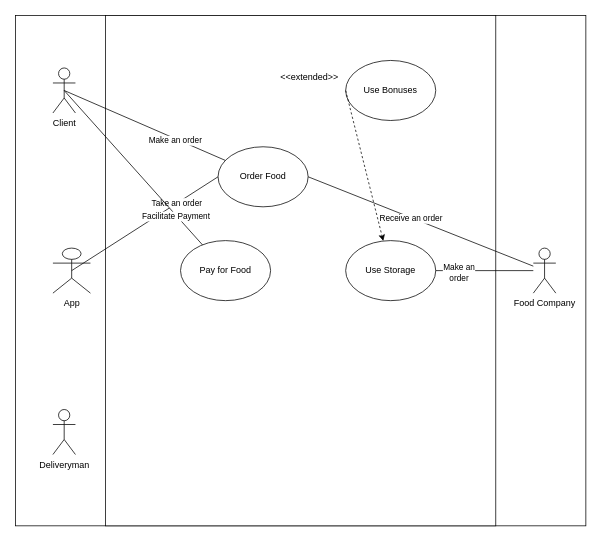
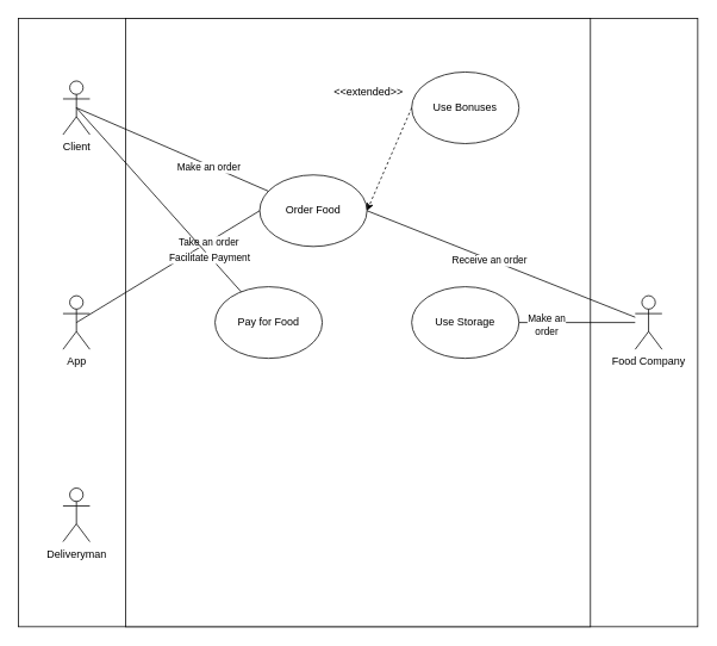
- <mxCell id="19" value="" style="endArrow=classic;html=1;rounded=0;exitX=0;exitY=0.5;exitDx=0;exitDy=0;dashed=1;" parent="1" source="18" target="15" edge="1"><mxGeometry width="50" height="50" relative="1" as="geometry"><mxPoint x="400" y="390" as="sourcePoint" /><mxPoint x="450" y="340" as="targetPoint" /></mxGeometry></mxCell>
+ <mxCell id="19" value="" style="endArrow=classic;html=1;rounded=0;entryX=1;entryY=0.5;entryDx=0;entryDy=0;exitX=0;exitY=0.5;exitDx=0;exitDy=0;dashed=1;" parent="1" source="18" target="8" edge="1"><mxGeometry width="50" height="50" relative="1" as="geometry"><mxPoint x="400" y="390" as="sourcePoint" /><mxPoint x="450" y="340" as="targetPoint" /></mxGeometry></mxCell>
- <mxCell id="7" value="App" style="shape=umlActor;verticalLabelPosition=bottom;verticalAlign=top;html=1;outlineConnect=0;" parent="1" vertex="1"><mxGeometry x="70" y="330" width="50" height="60" as="geometry" /></mxCell>
+ <mxCell id="7" value="App" style="shape=umlActor;verticalLabelPosition=bottom;verticalAlign=top;html=1;outlineConnect=0;" parent="1" vertex="1"><mxGeometry x="70" y="330" width="30" height="60" as="geometry" /></mxCell>
